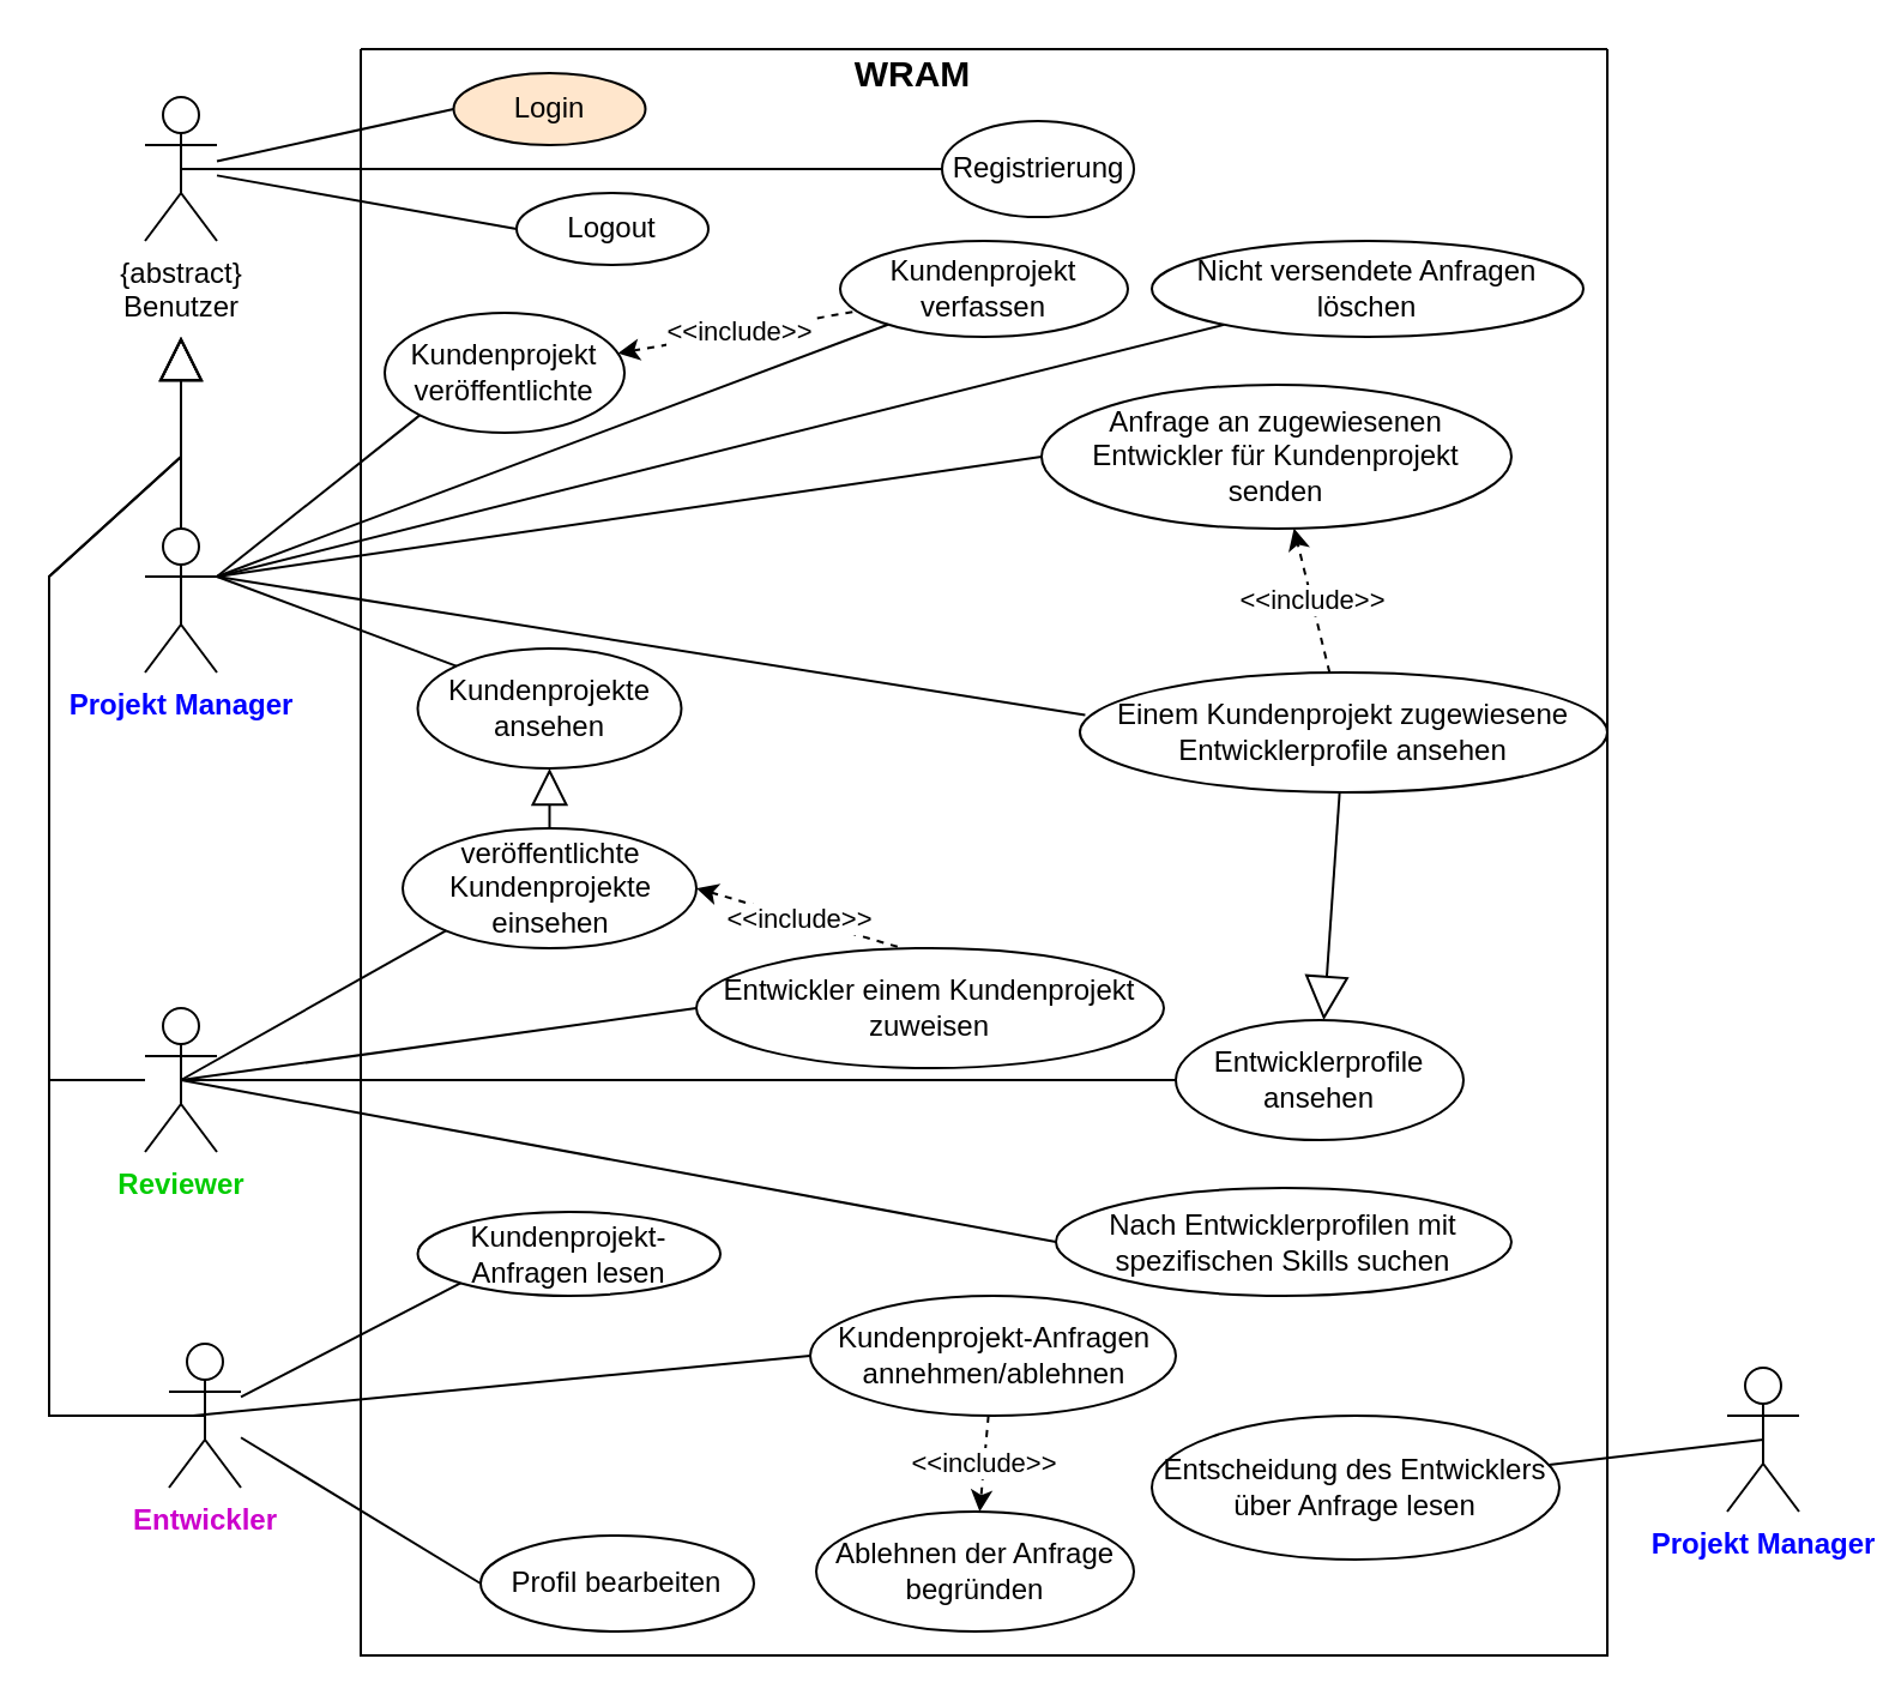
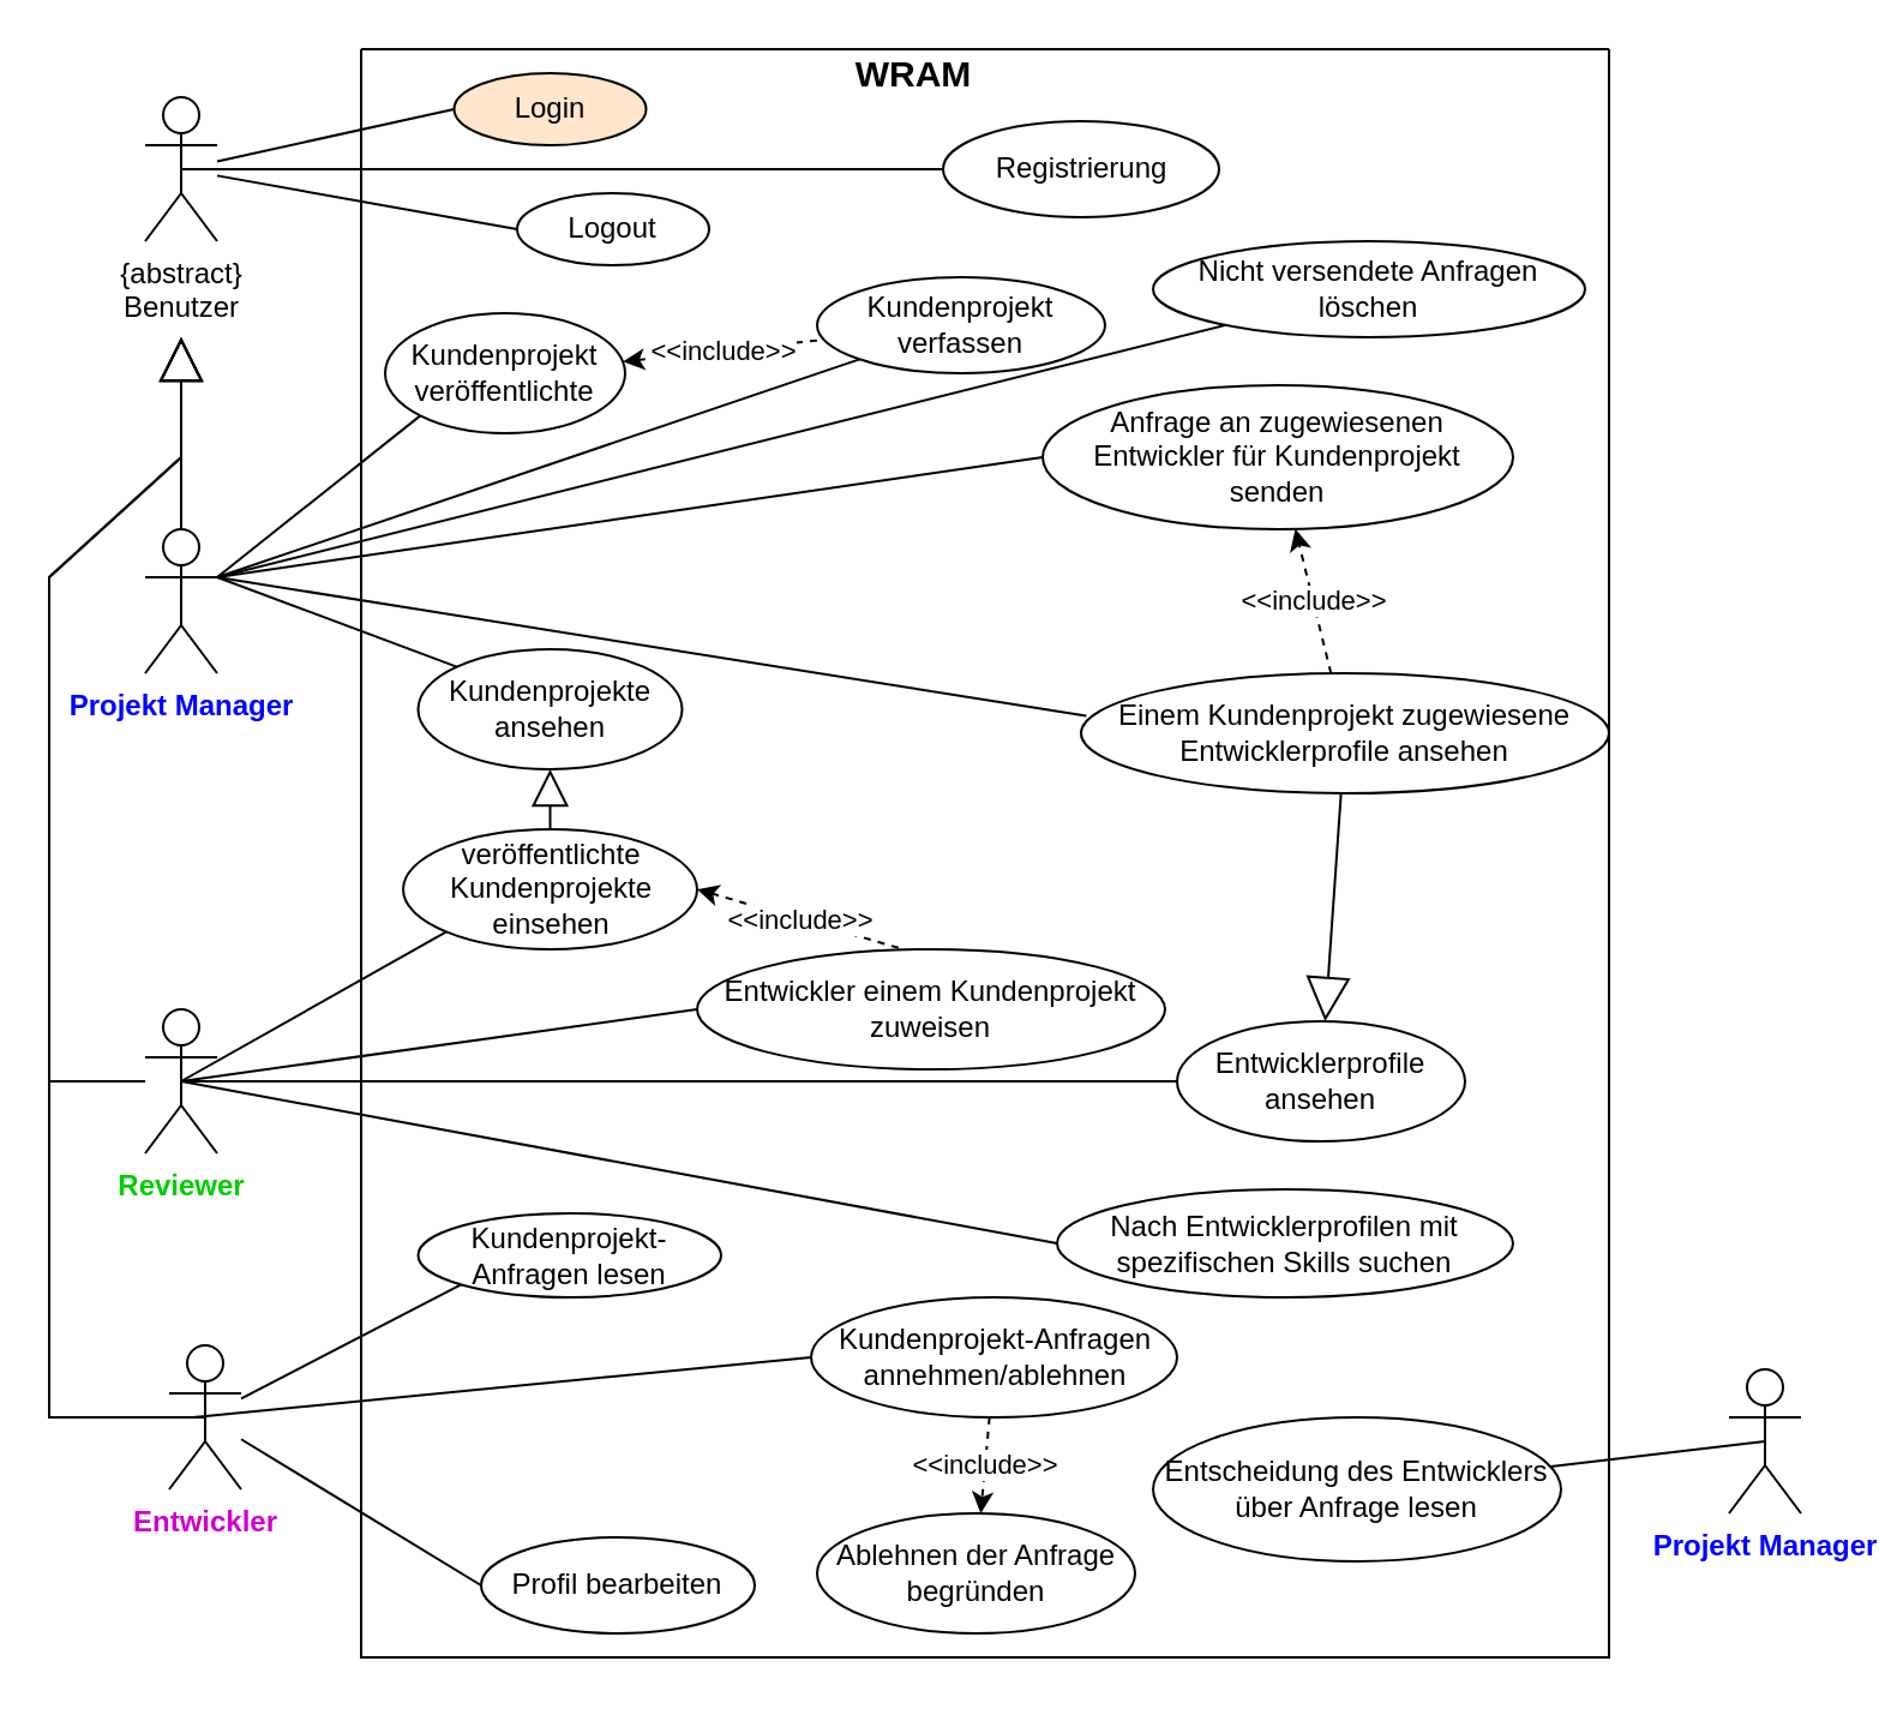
- <mxCell id="8" value="Registrierung" style="ellipse;whiteSpace=wrap;html=1;" vertex="1" parent="6"><mxGeometry x="242.5" y="30" width="80" height="40" as="geometry" /></mxCell>
+ <mxCell id="8" value="Registrierung" style="ellipse;whiteSpace=wrap;html=1;" vertex="1" parent="6"><mxGeometry x="242.5" y="30" width="115" height="40" as="geometry" /></mxCell>
- <mxCell id="10" value="Kundenprojekt verfassen" style="ellipse;whiteSpace=wrap;html=1;" vertex="1" parent="6"><mxGeometry x="200" y="80" width="120" height="40" as="geometry" /></mxCell>
+ <mxCell id="10" value="Kundenprojekt verfassen" style="ellipse;whiteSpace=wrap;html=1;" vertex="1" parent="6"><mxGeometry x="190" y="95" width="120" height="40" as="geometry" /></mxCell>
